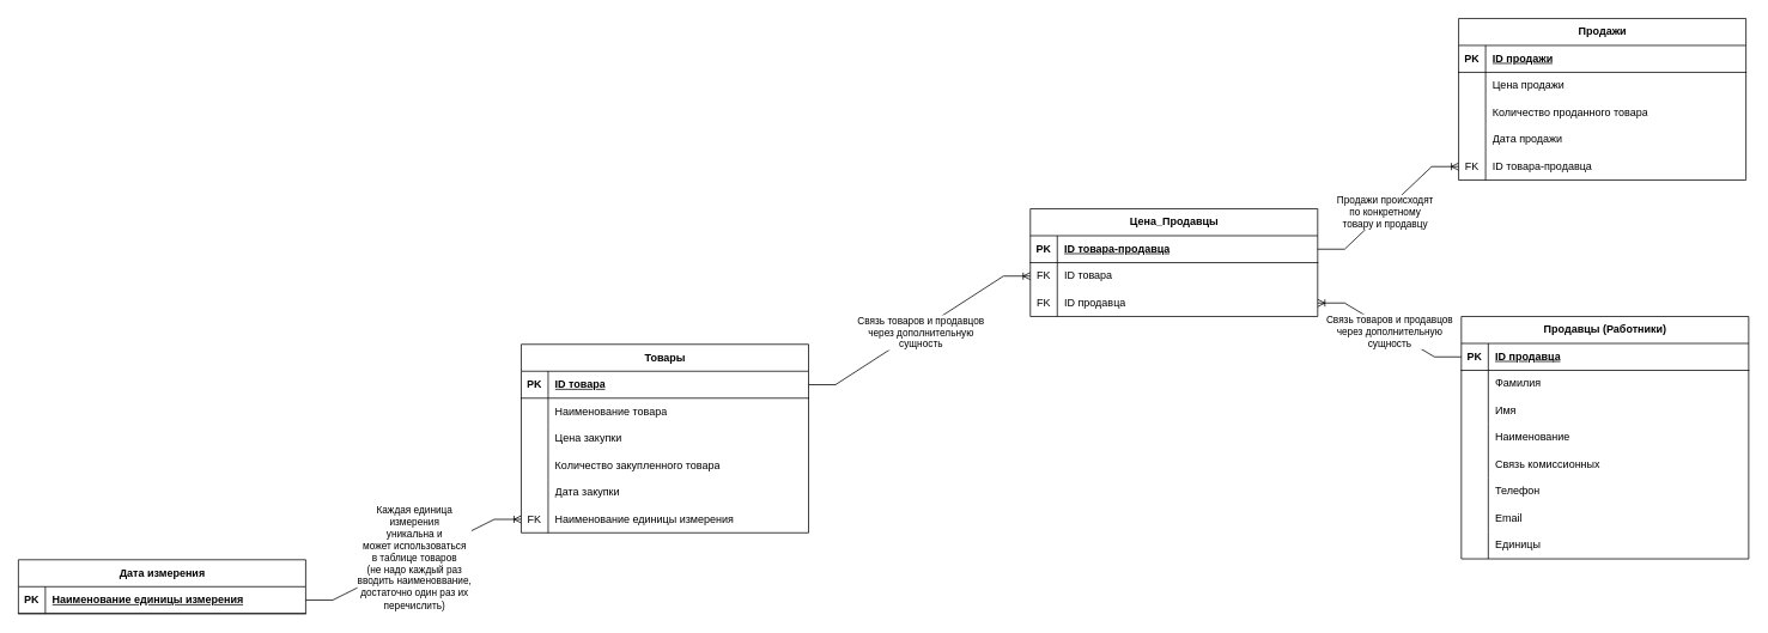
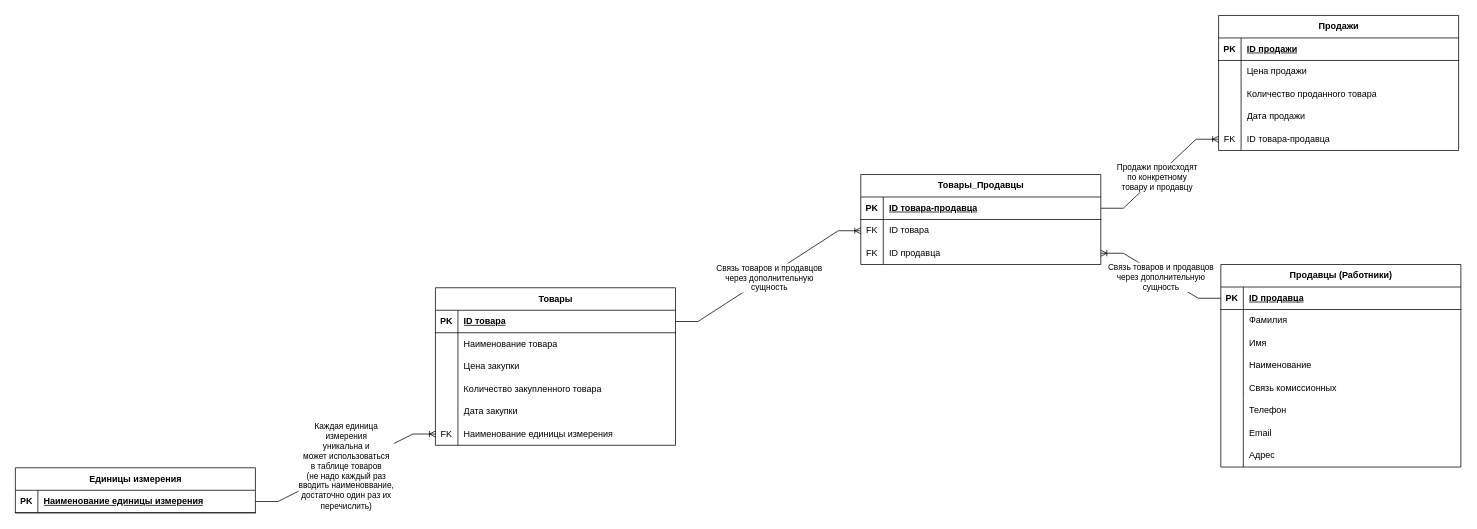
- <mxCell id="68" value="Цена_Продавцы" style="shape=table;startSize=30;container=1;collapsible=1;childLayout=tableLayout;fixedRows=1;rowLines=0;fontStyle=1;align=center;resizeLast=1;html=1;" parent="1" vertex="1"><mxGeometry x="1147" y="232" width="320" height="120" as="geometry" /></mxCell>
+ <mxCell id="68" value="Товары_Продавцы" style="shape=table;startSize=30;container=1;collapsible=1;childLayout=tableLayout;fixedRows=1;rowLines=0;fontStyle=1;align=center;resizeLast=1;html=1;" parent="1" vertex="1"><mxGeometry x="1147" y="232" width="320" height="120" as="geometry" /></mxCell>
- <mxCell id="45" value="Единицы" style="shape=partialRectangle;connectable=0;fillColor=none;top=0;left=0;bottom=0;right=0;align=left;spacingLeft=6;overflow=hidden;whiteSpace=wrap;html=1;" parent="43" vertex="1"><mxGeometry x="30" width="290" height="30" as="geometry"><mxRectangle width="290" height="30" as="alternateBounds" /></mxGeometry></mxCell>
+ <mxCell id="45" value="Адрес" style="shape=partialRectangle;connectable=0;fillColor=none;top=0;left=0;bottom=0;right=0;align=left;spacingLeft=6;overflow=hidden;whiteSpace=wrap;html=1;" parent="43" vertex="1"><mxGeometry x="30" width="290" height="30" as="geometry"><mxRectangle width="290" height="30" as="alternateBounds" /></mxGeometry></mxCell>
- <mxCell id="62" value="Дата измерения" style="shape=table;startSize=30;container=1;collapsible=1;childLayout=tableLayout;fixedRows=1;rowLines=0;fontStyle=1;align=center;resizeLast=1;html=1;" parent="1" vertex="1"><mxGeometry x="20" y="623" width="320" height="60" as="geometry" /></mxCell>
+ <mxCell id="62" value="Единицы измерения" style="shape=table;startSize=30;container=1;collapsible=1;childLayout=tableLayout;fixedRows=1;rowLines=0;fontStyle=1;align=center;resizeLast=1;html=1;" parent="1" vertex="1"><mxGeometry x="20" y="623" width="320" height="60" as="geometry" /></mxCell>
